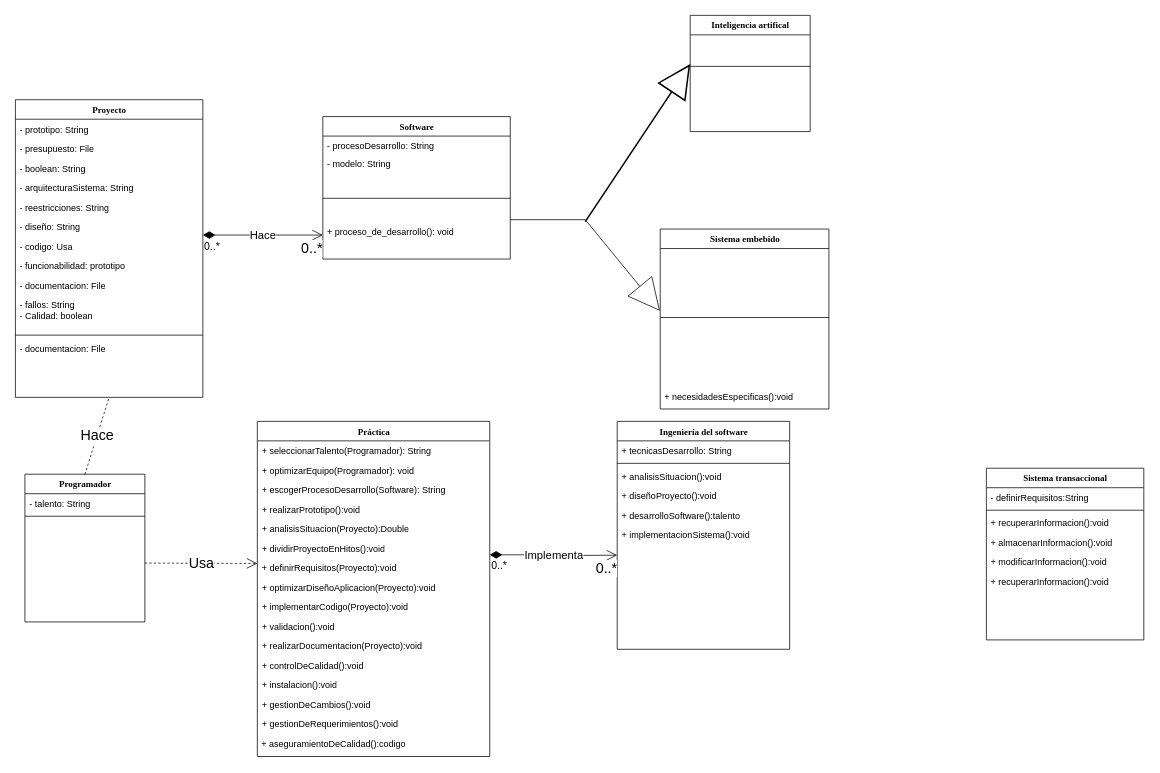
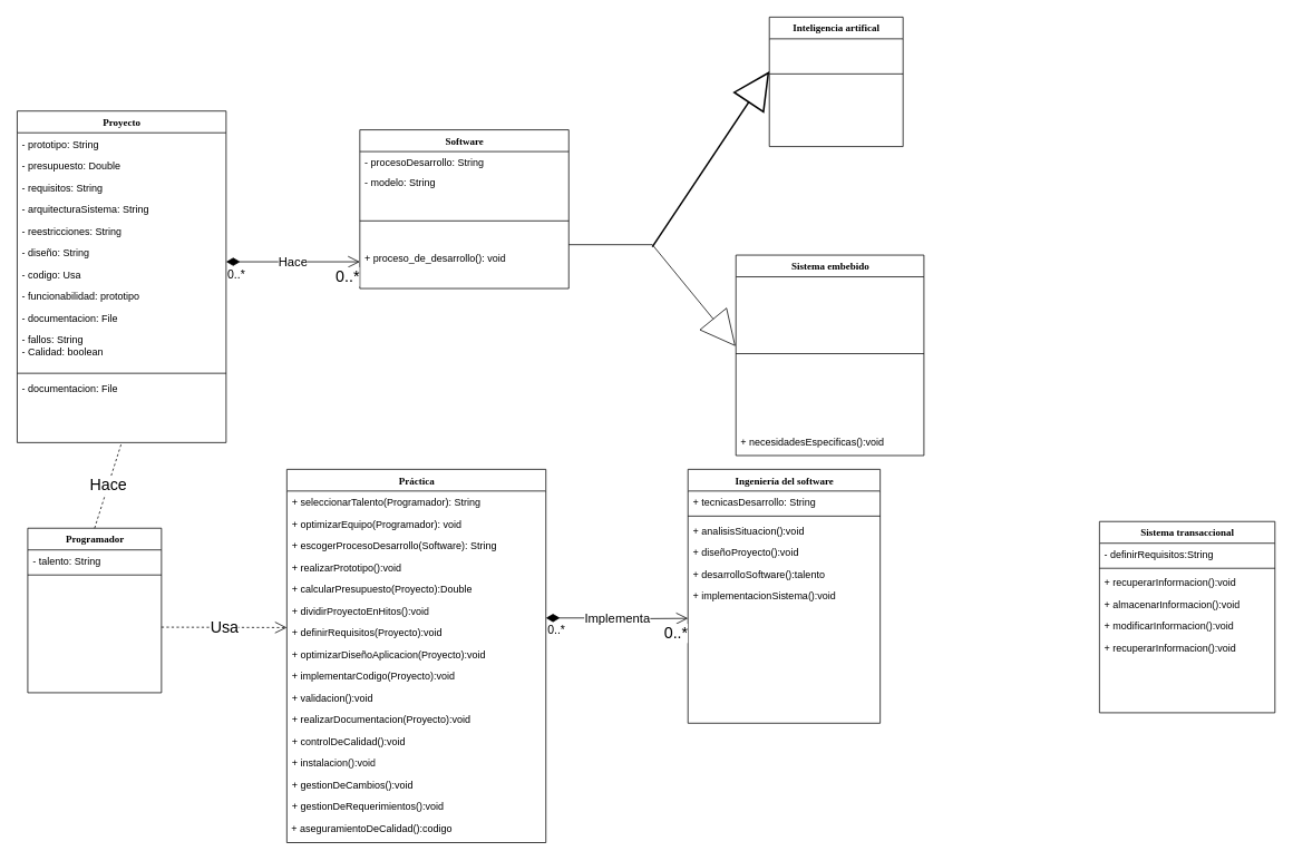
- <mxCell id="29" value="- presupuesto: File" style="text;html=1;strokeColor=none;fillColor=none;align=left;verticalAlign=top;spacingLeft=4;spacingRight=4;whiteSpace=wrap;overflow=hidden;rotatable=0;points=[[0,0.5],[1,0.5]];portConstraint=eastwest;" parent="27" vertex="1"><mxGeometry y="52" width="250" height="26" as="geometry" /></mxCell>
+ <mxCell id="29" value="- presupuesto: Double" style="text;html=1;strokeColor=none;fillColor=none;align=left;verticalAlign=top;spacingLeft=4;spacingRight=4;whiteSpace=wrap;overflow=hidden;rotatable=0;points=[[0,0.5],[1,0.5]];portConstraint=eastwest;" parent="27" vertex="1"><mxGeometry y="52" width="250" height="26" as="geometry" /></mxCell>
- <mxCell id="30" value="- boolean: String" style="text;html=1;strokeColor=none;fillColor=none;align=left;verticalAlign=top;spacingLeft=4;spacingRight=4;whiteSpace=wrap;overflow=hidden;rotatable=0;points=[[0,0.5],[1,0.5]];portConstraint=eastwest;" parent="27" vertex="1"><mxGeometry y="78" width="250" height="26" as="geometry" /></mxCell>
+ <mxCell id="30" value="- requisitos: String" style="text;html=1;strokeColor=none;fillColor=none;align=left;verticalAlign=top;spacingLeft=4;spacingRight=4;whiteSpace=wrap;overflow=hidden;rotatable=0;points=[[0,0.5],[1,0.5]];portConstraint=eastwest;" parent="27" vertex="1"><mxGeometry y="78" width="250" height="26" as="geometry" /></mxCell>
- <mxCell id="12" value="+ analisisSituacion(Proyecto):Double" style="text;html=1;strokeColor=none;fillColor=none;align=left;verticalAlign=top;spacingLeft=4;spacingRight=4;whiteSpace=wrap;overflow=hidden;rotatable=0;points=[[0,0.5],[1,0.5]];portConstraint=eastwest;" parent="7" vertex="1"><mxGeometry y="130" width="310" height="26" as="geometry" /></mxCell>
+ <mxCell id="12" value="+ calcularPresupuesto(Proyecto):Double" style="text;html=1;strokeColor=none;fillColor=none;align=left;verticalAlign=top;spacingLeft=4;spacingRight=4;whiteSpace=wrap;overflow=hidden;rotatable=0;points=[[0,0.5],[1,0.5]];portConstraint=eastwest;" parent="7" vertex="1"><mxGeometry y="130" width="310" height="26" as="geometry" /></mxCell>
